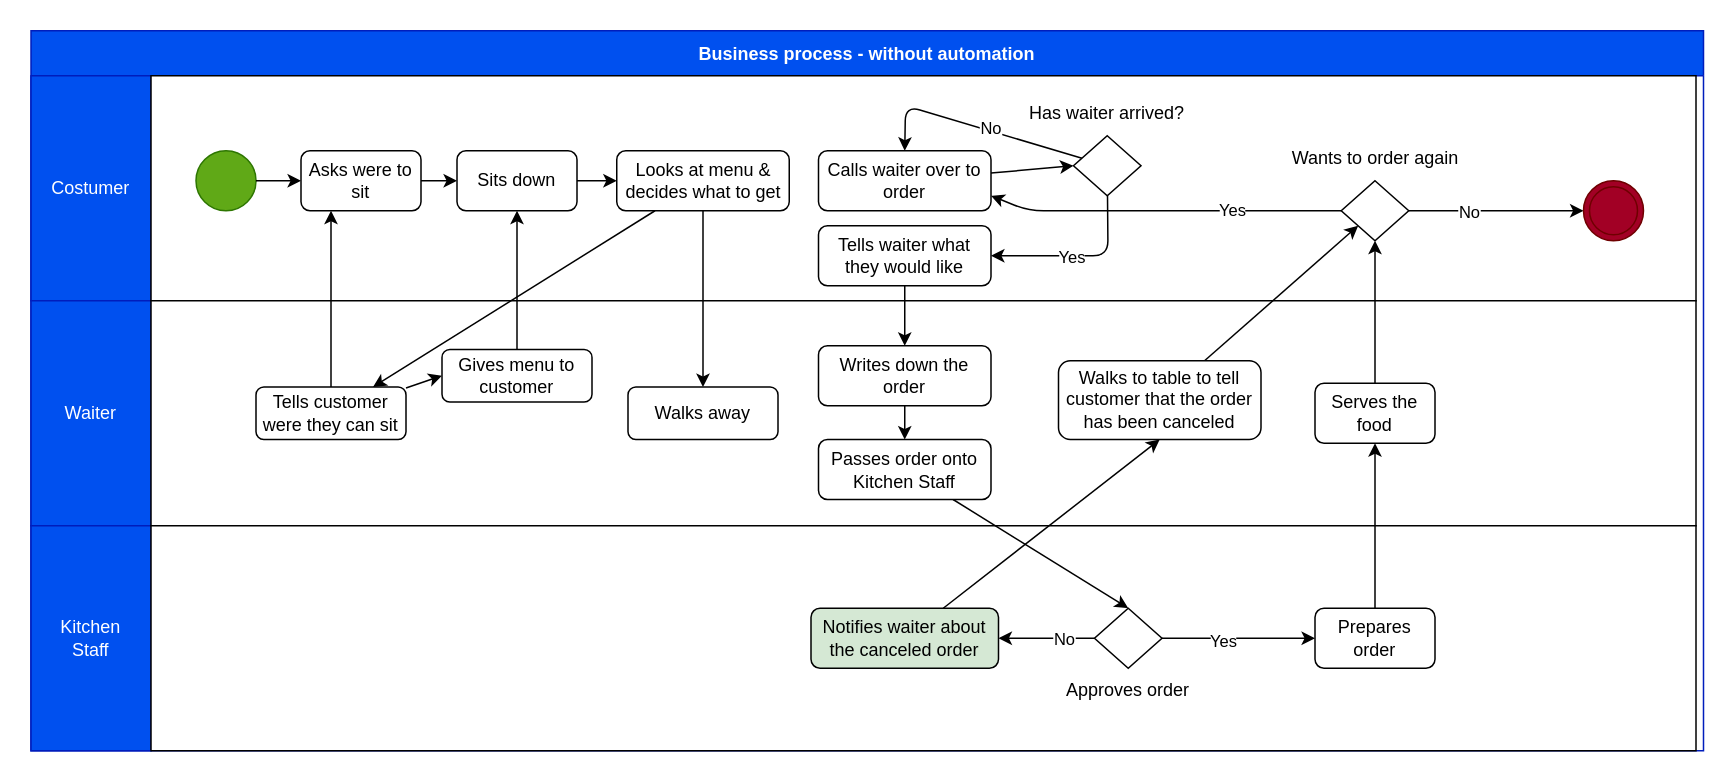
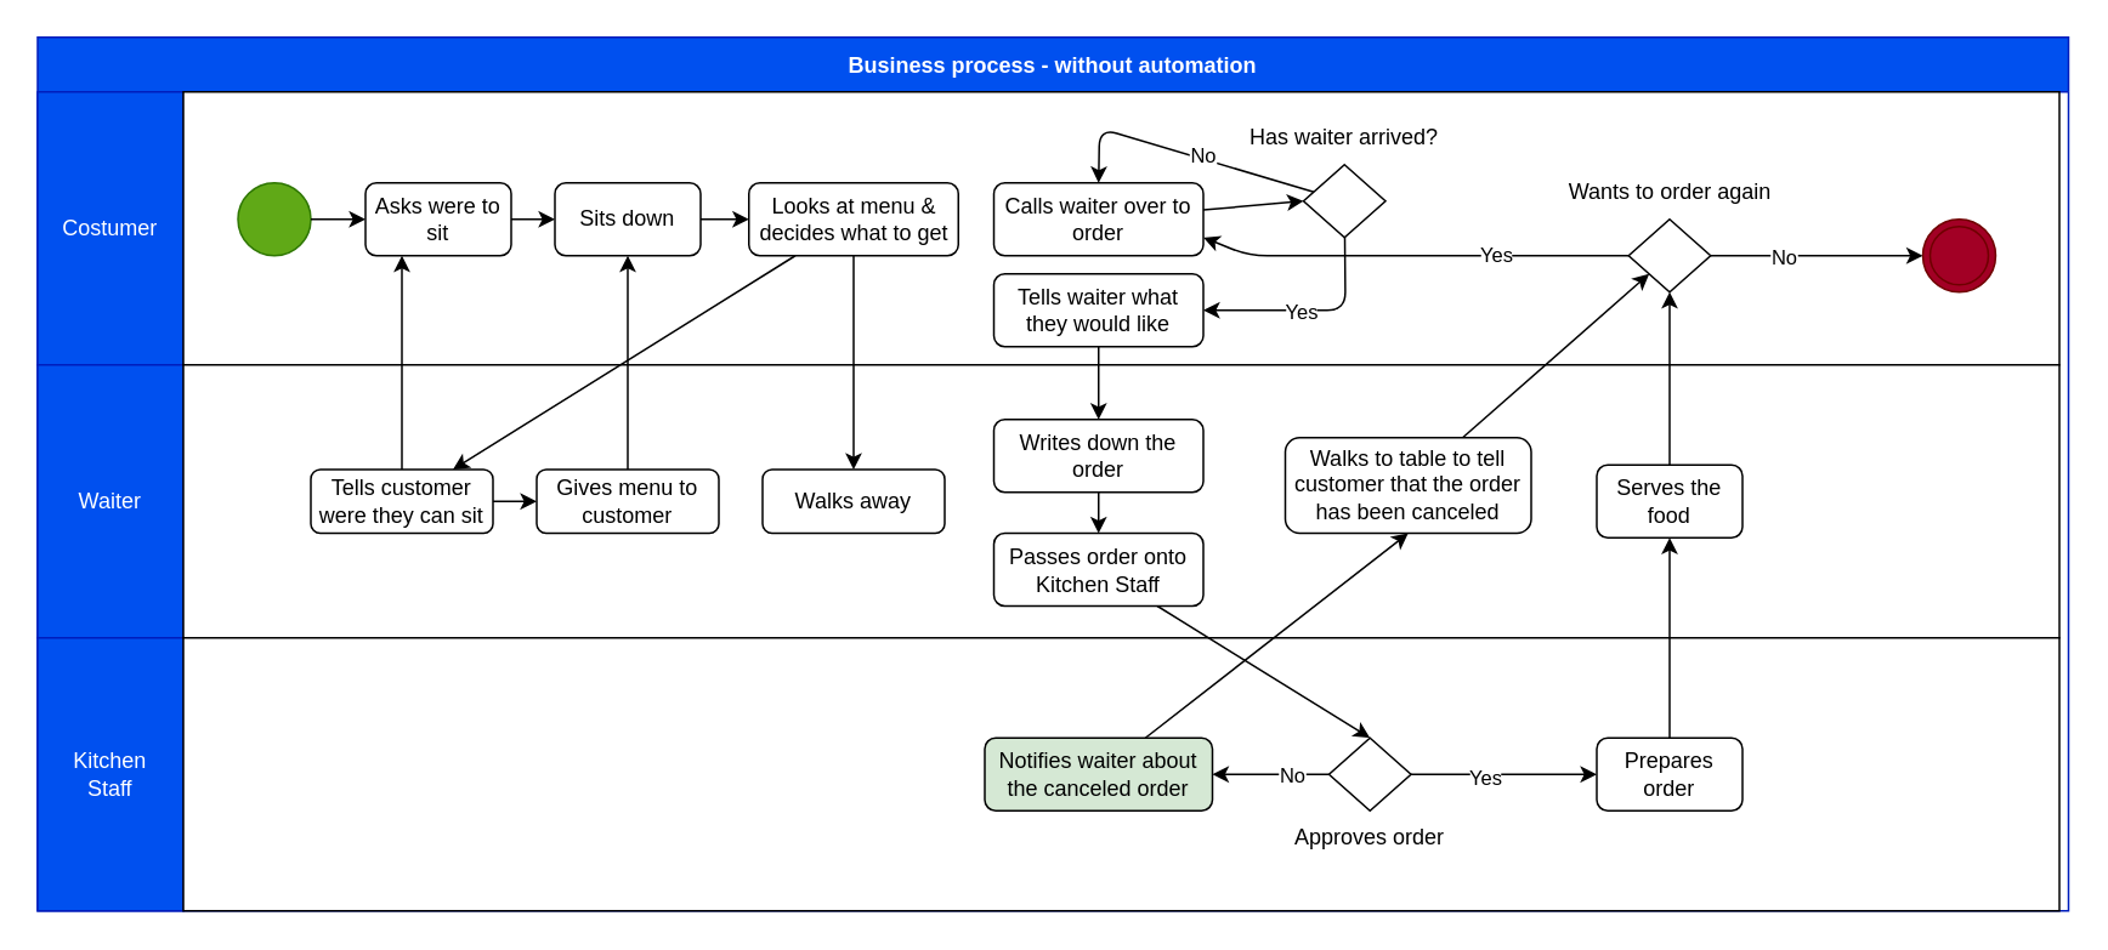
- <mxCell id="39" value="Gives menu to customer" style="rounded=1;whiteSpace=wrap;html=1;" parent="2" vertex="1"><mxGeometry x="274" y="212.5" width="100" height="35" as="geometry" /></mxCell>
+ <mxCell id="39" value="Gives menu to customer" style="rounded=1;whiteSpace=wrap;html=1;" parent="2" vertex="1"><mxGeometry x="274" y="237.5" width="100" height="35" as="geometry" /></mxCell>
